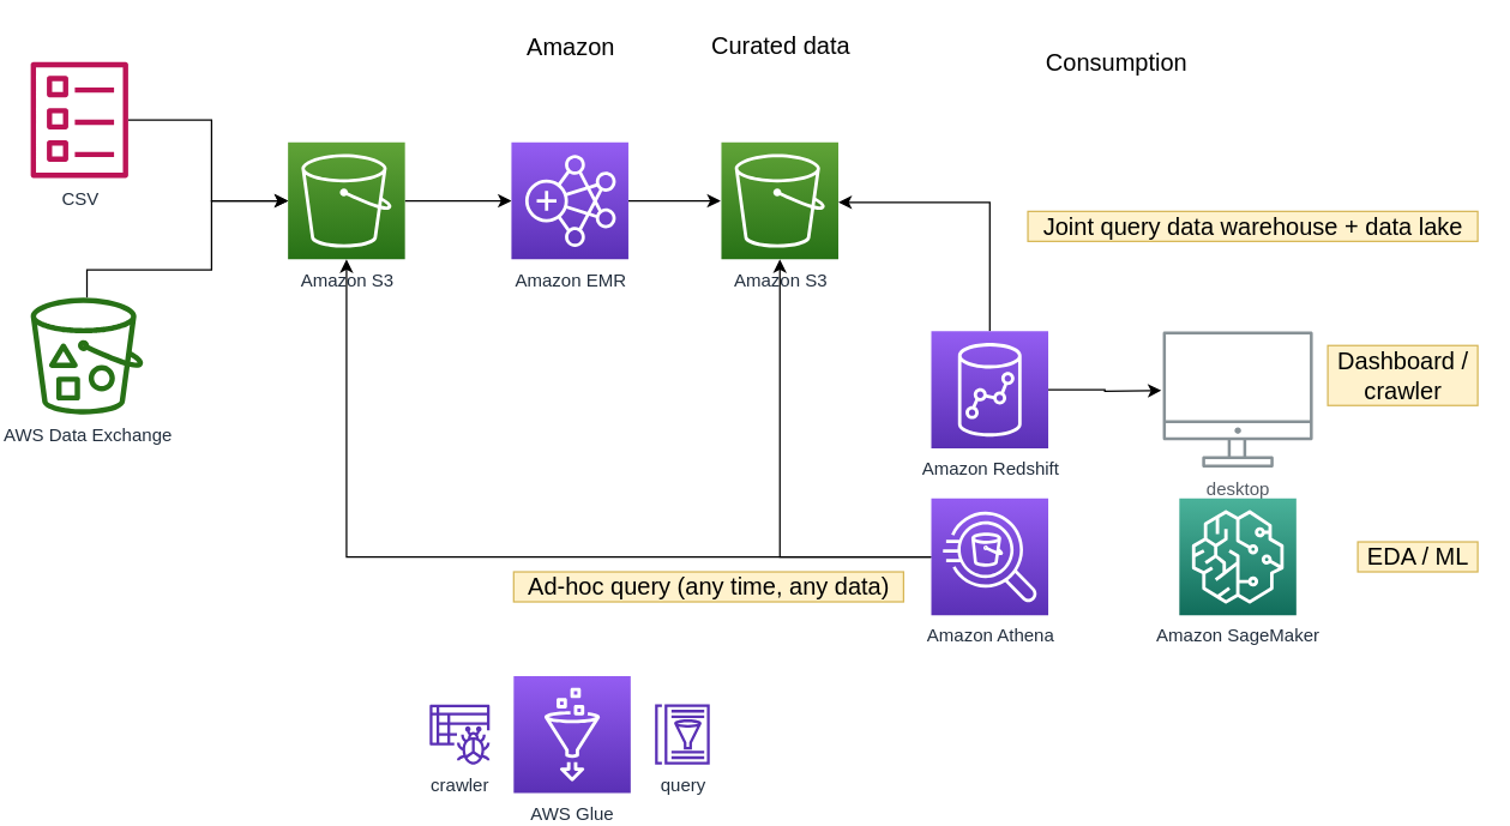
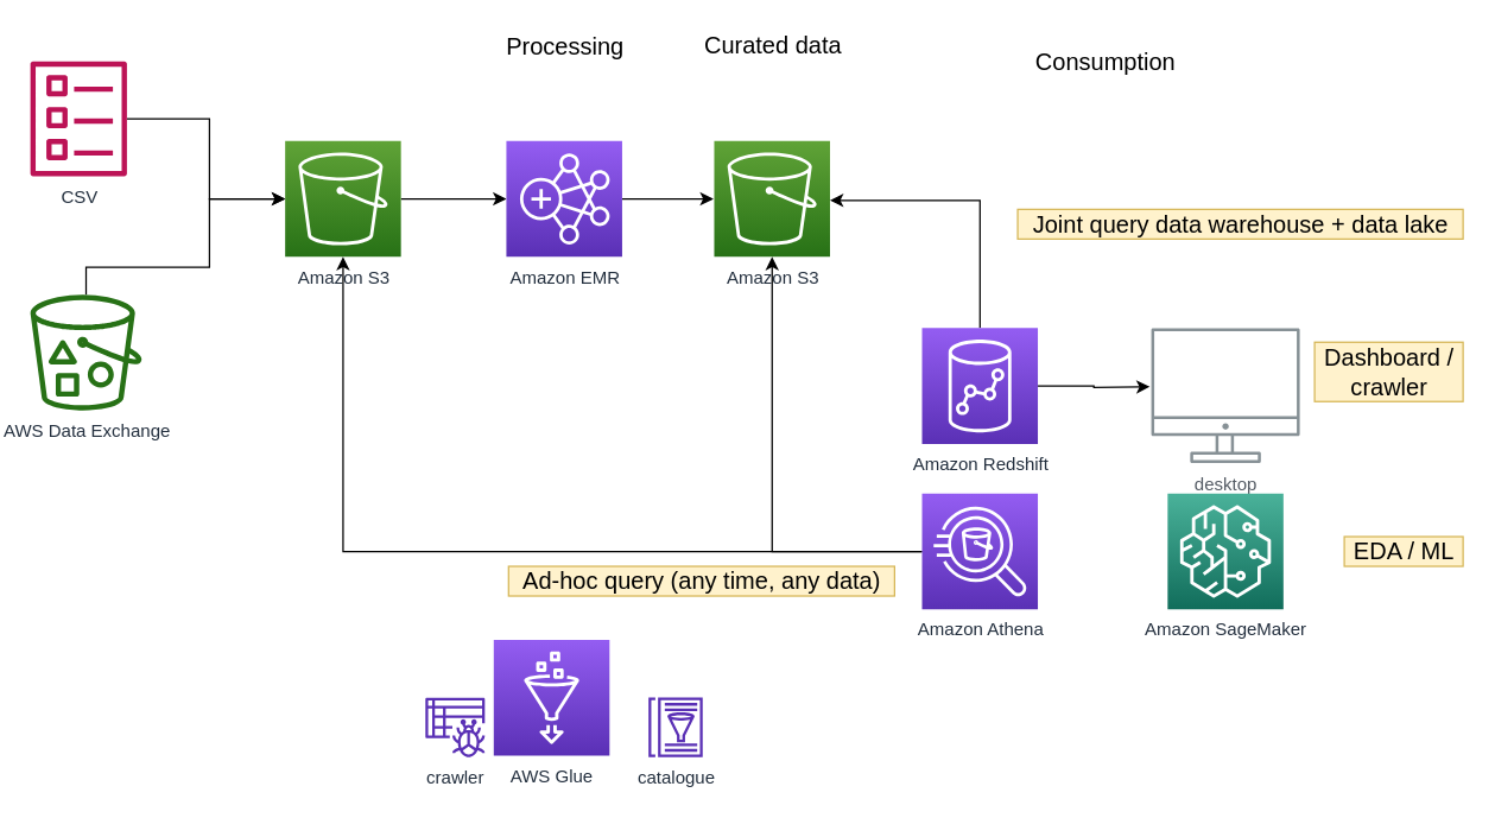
- <mxCell id="3" value="Amazon" style="text;html=1;align=center;verticalAlign=middle;resizable=0;points=[];autosize=1;fontSize=16;" vertex="1" parent="1"><mxGeometry x="334.58" y="20.5" width="90" height="20" as="geometry" /></mxCell>
+ <mxCell id="3" value="Processing" style="text;html=1;align=center;verticalAlign=middle;resizable=0;points=[];autosize=1;fontSize=16;" vertex="1" parent="1"><mxGeometry x="334.58" y="20.5" width="90" height="20" as="geometry" /></mxCell>
- <mxCell id="9" value="AWS Glue" style="outlineConnect=0;fontColor=#232F3E;gradientColor=#945DF2;gradientDirection=north;fillColor=#5A30B5;strokeColor=#ffffff;dashed=0;verticalLabelPosition=bottom;verticalAlign=top;align=center;html=1;fontSize=12;fontStyle=0;aspect=fixed;shape=mxgraph.aws4.resourceIcon;resIcon=mxgraph.aws4.glue;shadow=0;labelBackgroundColor=none;" vertex="1" parent="1"><mxGeometry x="342.08" y="450.5" width="78" height="78" as="geometry" /></mxCell>
+ <mxCell id="9" value="AWS Glue" style="outlineConnect=0;fontColor=#232F3E;gradientColor=#945DF2;gradientDirection=north;fillColor=#5A30B5;strokeColor=#ffffff;dashed=0;verticalLabelPosition=bottom;verticalAlign=top;align=center;html=1;fontSize=12;fontStyle=0;aspect=fixed;shape=mxgraph.aws4.resourceIcon;resIcon=mxgraph.aws4.glue;shadow=0;labelBackgroundColor=none;" vertex="1" parent="1"><mxGeometry x="332.08" y="430.5" width="78" height="78" as="geometry" /></mxCell>
- <mxCell id="11" value="query" style="outlineConnect=0;fontColor=#232F3E;gradientColor=none;fillColor=#5A30B5;strokeColor=none;dashed=0;verticalLabelPosition=bottom;verticalAlign=top;align=center;html=1;fontSize=12;fontStyle=0;aspect=fixed;pointerEvents=1;shape=mxgraph.aws4.glue_data_catalog;shadow=0;labelBackgroundColor=none;" vertex="1" parent="1"><mxGeometry x="436.08" y="469.42" width="37" height="40.08" as="geometry" /></mxCell>
+ <mxCell id="11" value="catalogue" style="outlineConnect=0;fontColor=#232F3E;gradientColor=none;fillColor=#5A30B5;strokeColor=none;dashed=0;verticalLabelPosition=bottom;verticalAlign=top;align=center;html=1;fontSize=12;fontStyle=0;aspect=fixed;pointerEvents=1;shape=mxgraph.aws4.glue_data_catalog;shadow=0;labelBackgroundColor=none;" vertex="1" parent="1"><mxGeometry x="436.08" y="469.42" width="37" height="40.08" as="geometry" /></mxCell>
